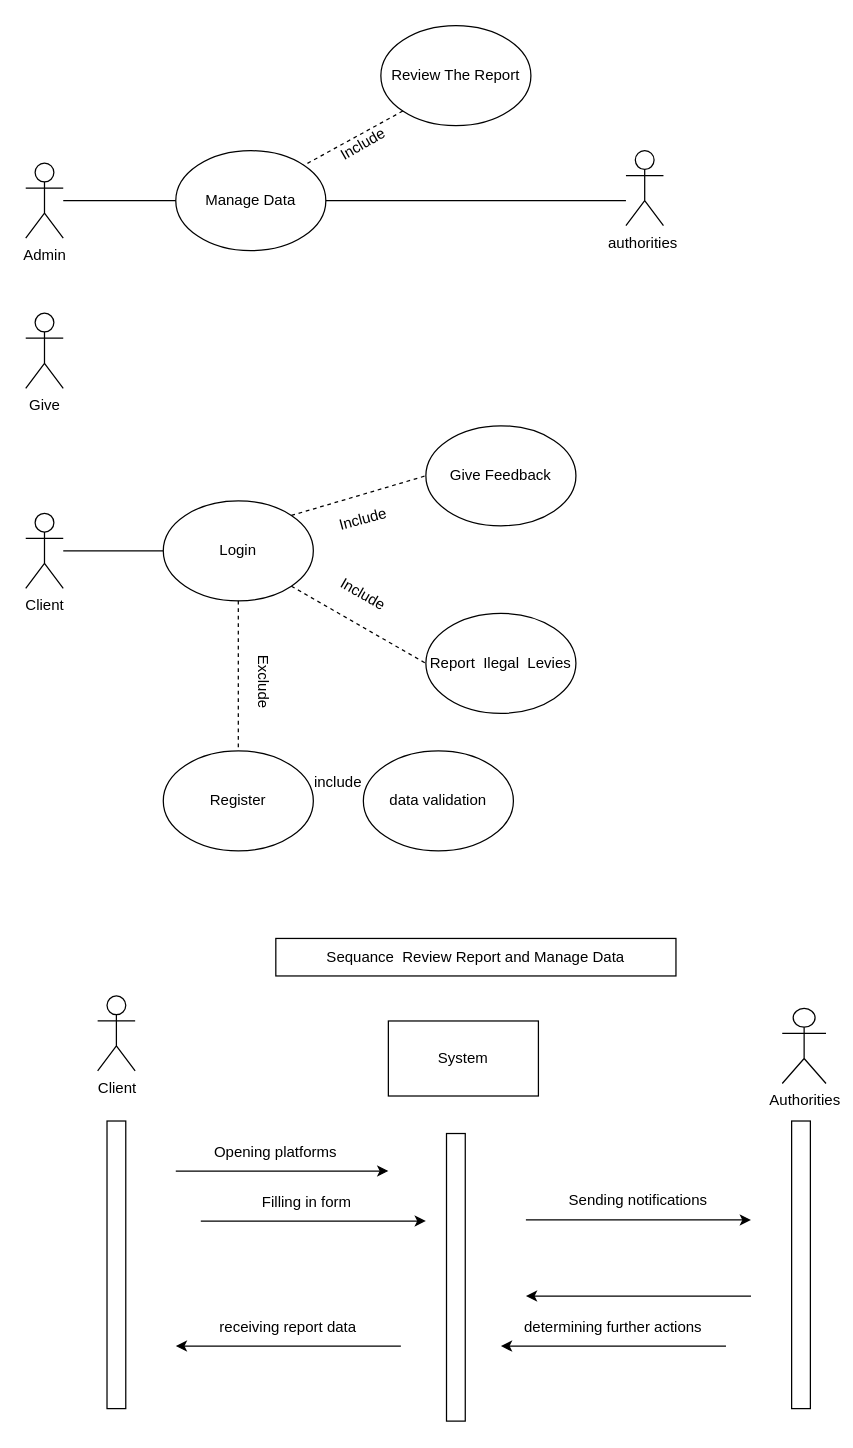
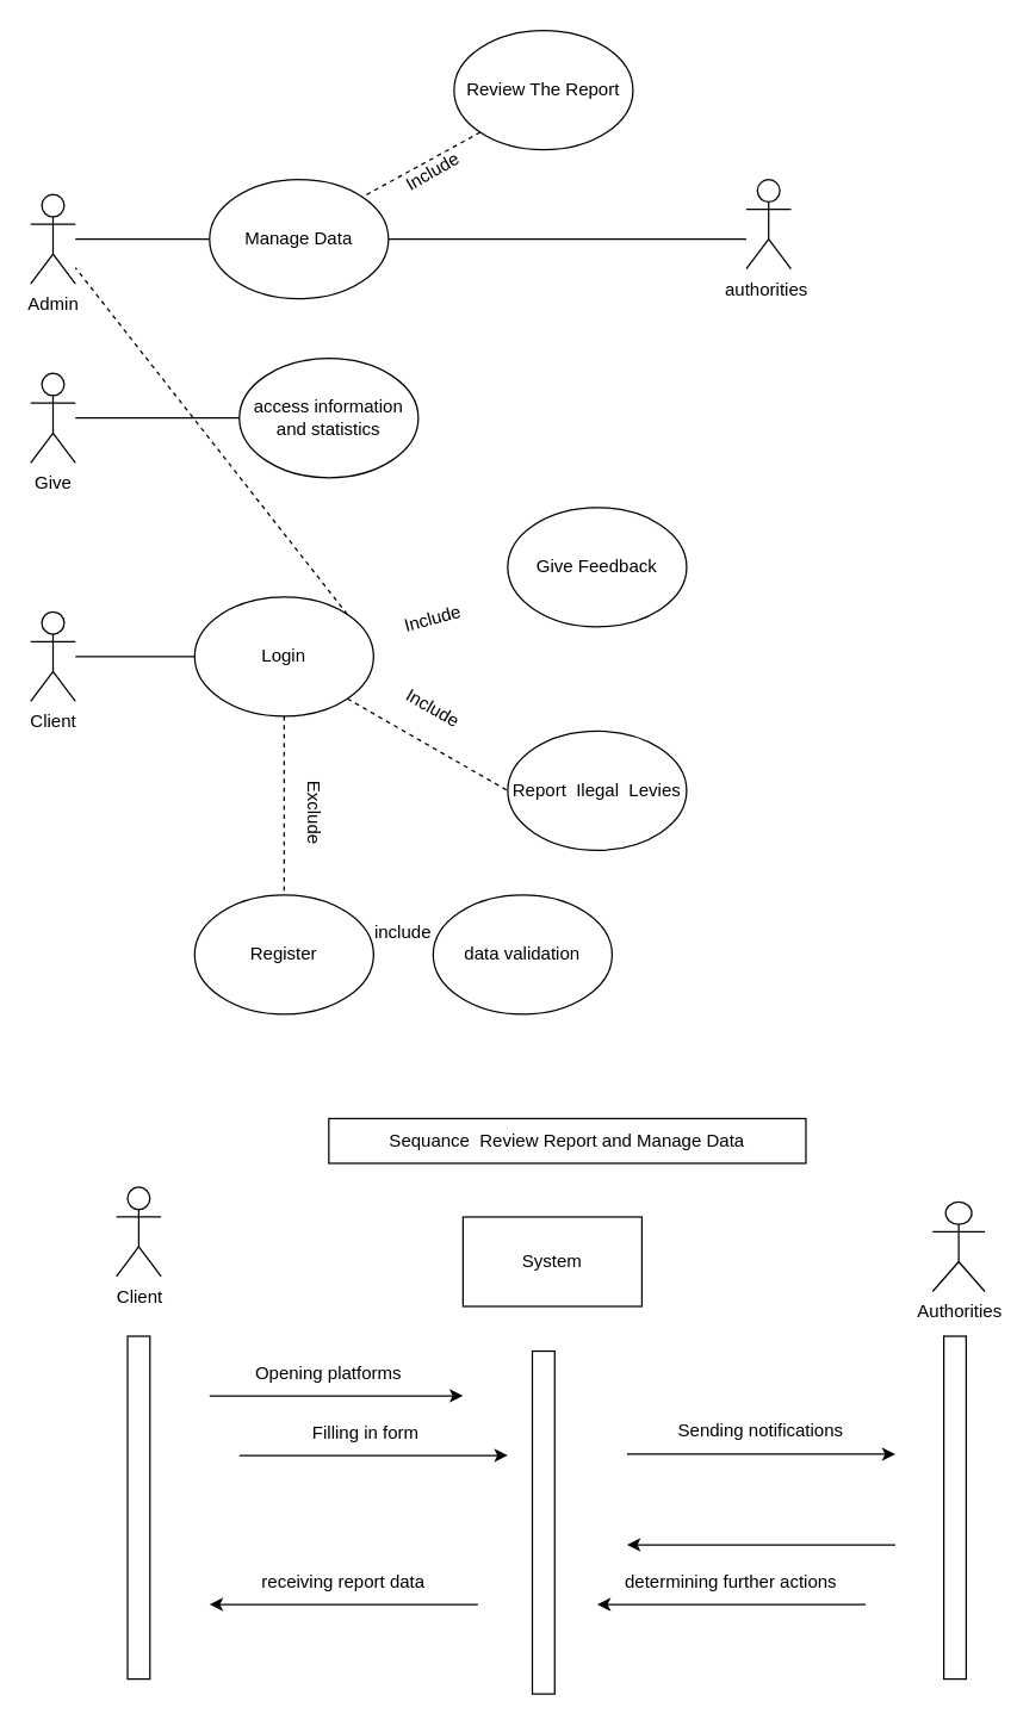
+ <mxCell id="8" value="" style="endArrow=none;html=1;rounded=0;" edge="1" parent="1" source="7" target="6"><mxGeometry width="50" height="50" relative="1" as="geometry"><mxPoint x="120" y="155" as="sourcePoint" /><mxPoint x="170" y="105" as="targetPoint" /></mxGeometry></mxCell>
+ <mxCell id="6" value="access information and statistics" style="ellipse;whiteSpace=wrap;html=1;" vertex="1" parent="1"><mxGeometry x="160" y="240" width="120" height="80" as="geometry" /></mxCell>
- <mxCell id="21" value="" style="endArrow=none;dashed=1;html=1;rounded=0;entryX=0;entryY=0.5;entryDx=0;entryDy=0;exitX=1;exitY=0;exitDx=0;exitDy=0;" edge="1" parent="1" source="17" target="15"><mxGeometry width="50" height="50" relative="1" as="geometry"><mxPoint x="40" y="490" as="sourcePoint" /><mxPoint x="90" y="440" as="targetPoint" /></mxGeometry></mxCell>
+ <mxCell id="21" value="" style="endArrow=none;dashed=1;html=1;rounded=0;exitX=1;exitY=0;exitDx=0;exitDy=0;" edge="1" parent="1" source="17" target="10"><mxGeometry width="50" height="50" relative="1" as="geometry"><mxPoint x="40" y="490" as="sourcePoint" /><mxPoint x="90" y="440" as="targetPoint" /></mxGeometry></mxCell>
